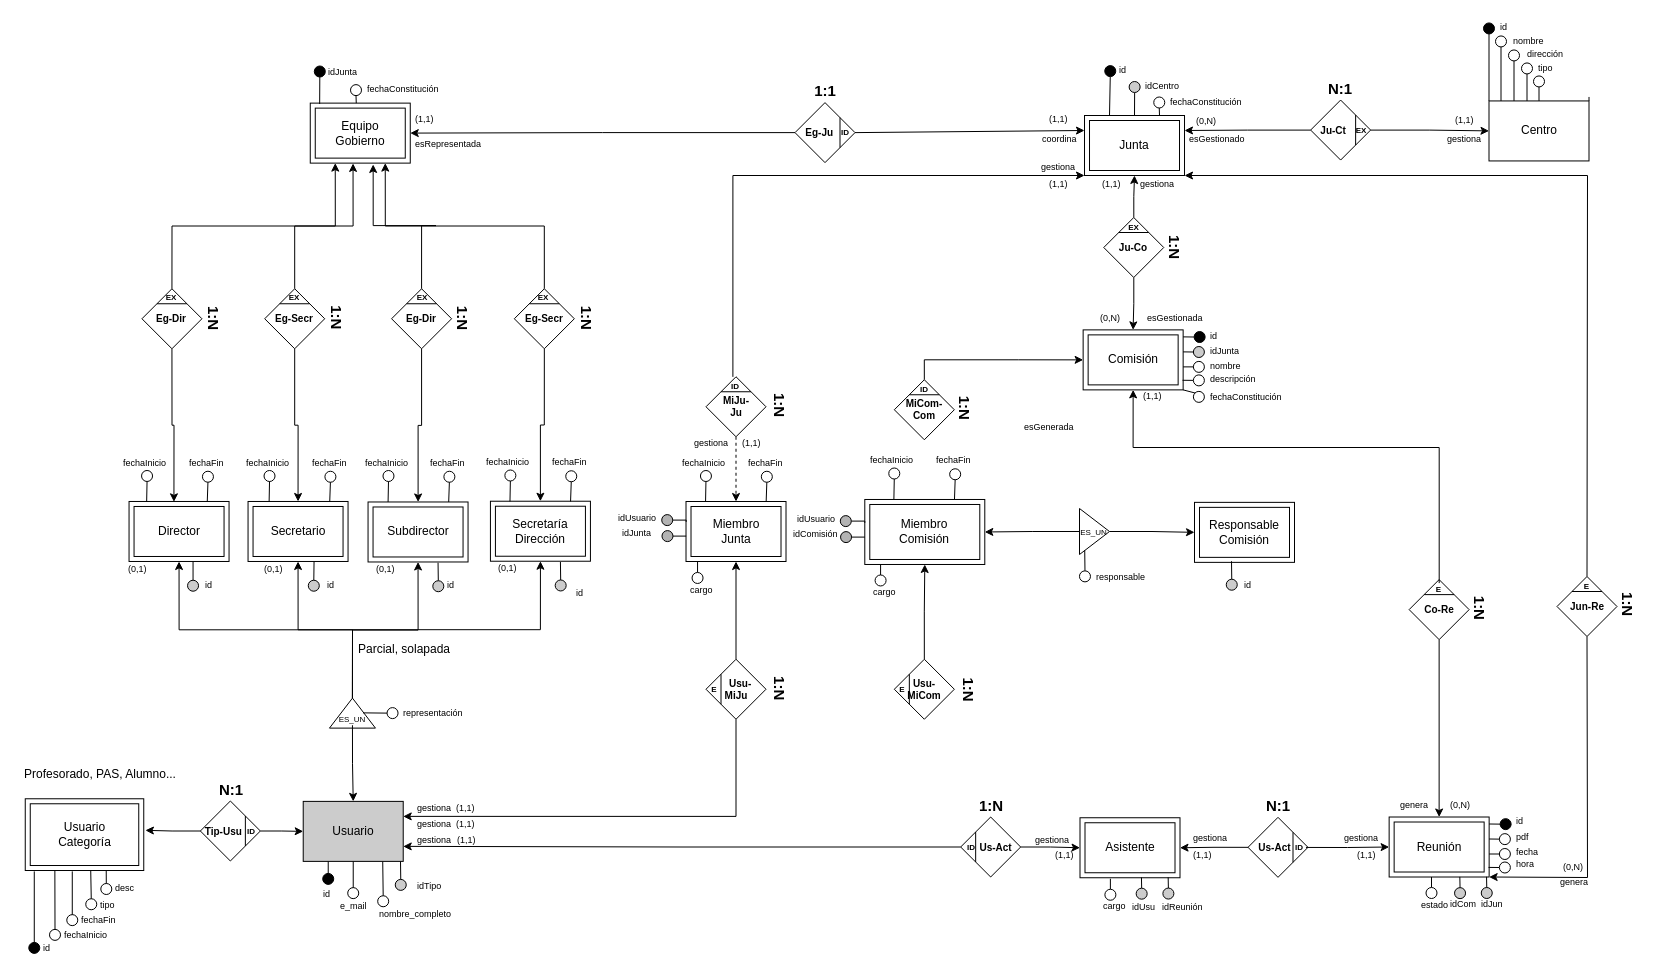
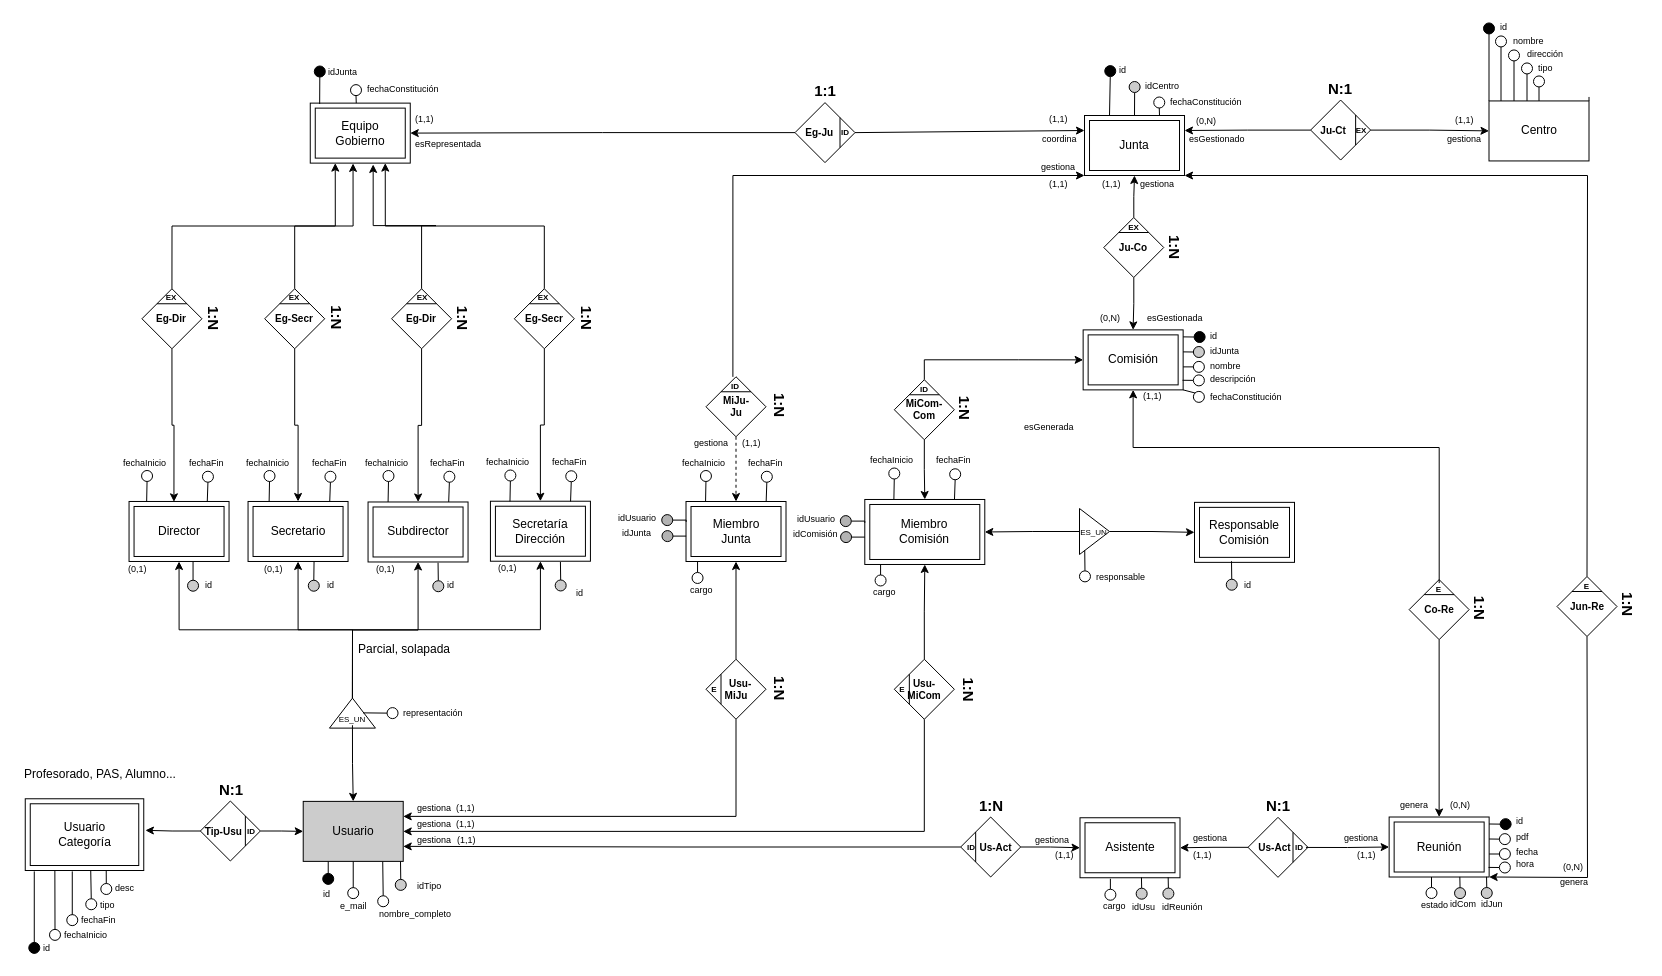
+ <mxCell id="227" style="edgeStyle=orthogonalEdgeStyle;rounded=0;orthogonalLoop=1;jettySize=auto;html=1;exitX=0.5;exitY=1;exitDx=0;exitDy=0;entryX=0.5;entryY=0;entryDx=0;entryDy=0;" parent="1" source="229" target="221" edge="1"><mxGeometry relative="1" as="geometry" /></mxCell>
+ <mxCell id="238" style="edgeStyle=orthogonalEdgeStyle;rounded=0;orthogonalLoop=1;jettySize=auto;html=1;exitX=0.5;exitY=1;exitDx=0;exitDy=0;entryX=1;entryY=0.5;entryDx=0;entryDy=0;" parent="1" source="240" target="117" edge="1"><mxGeometry relative="1" as="geometry" /></mxCell>
